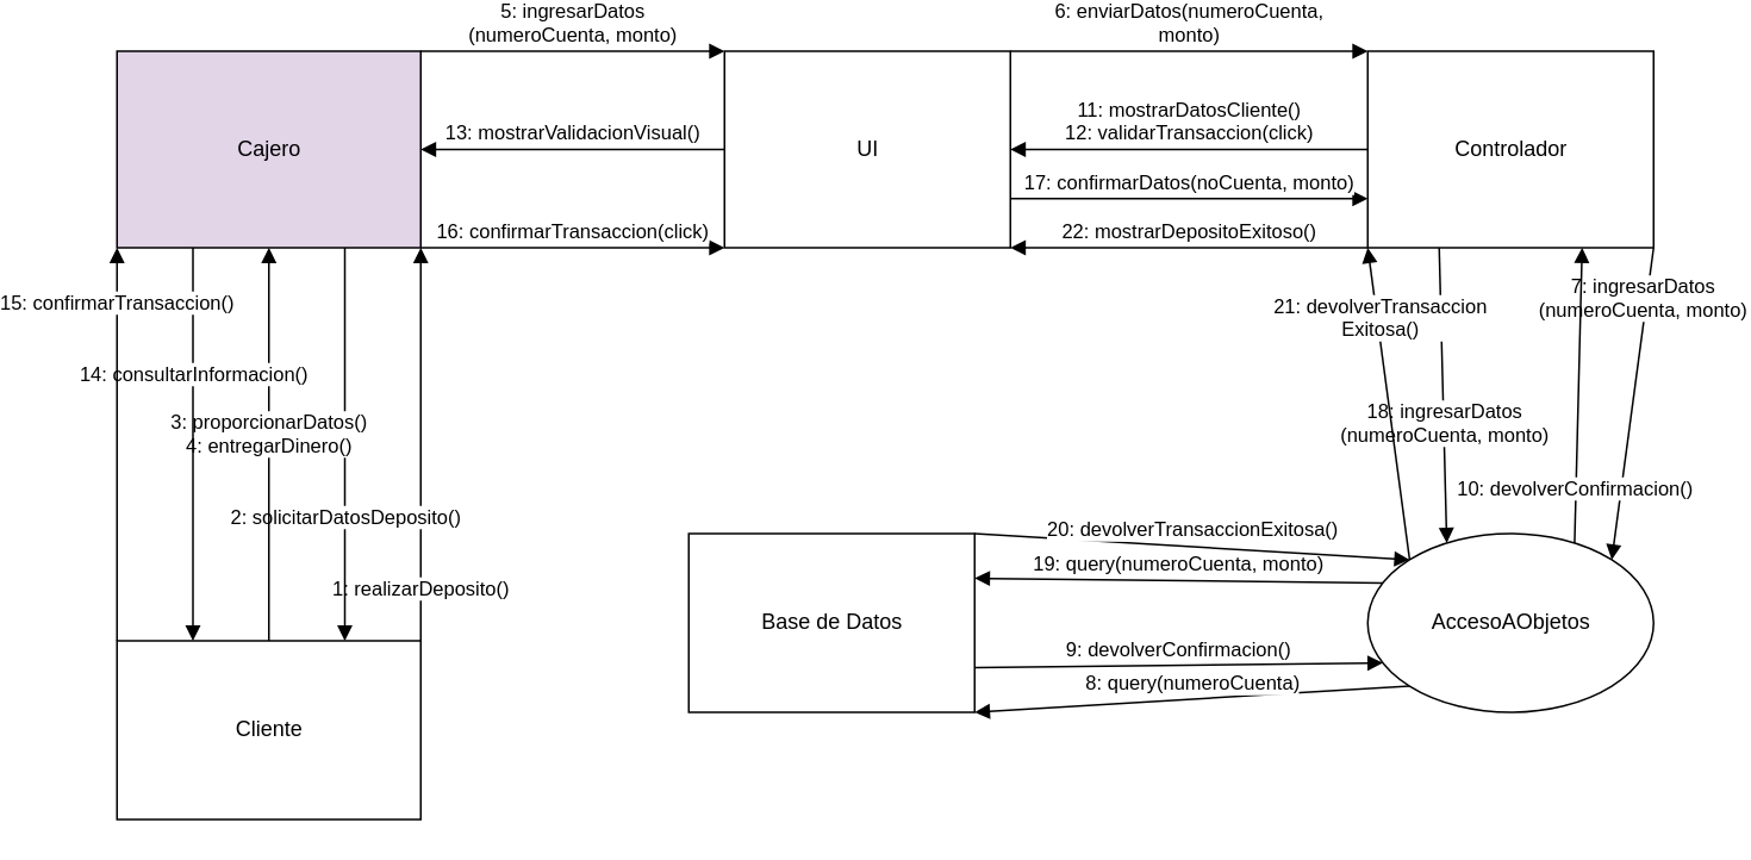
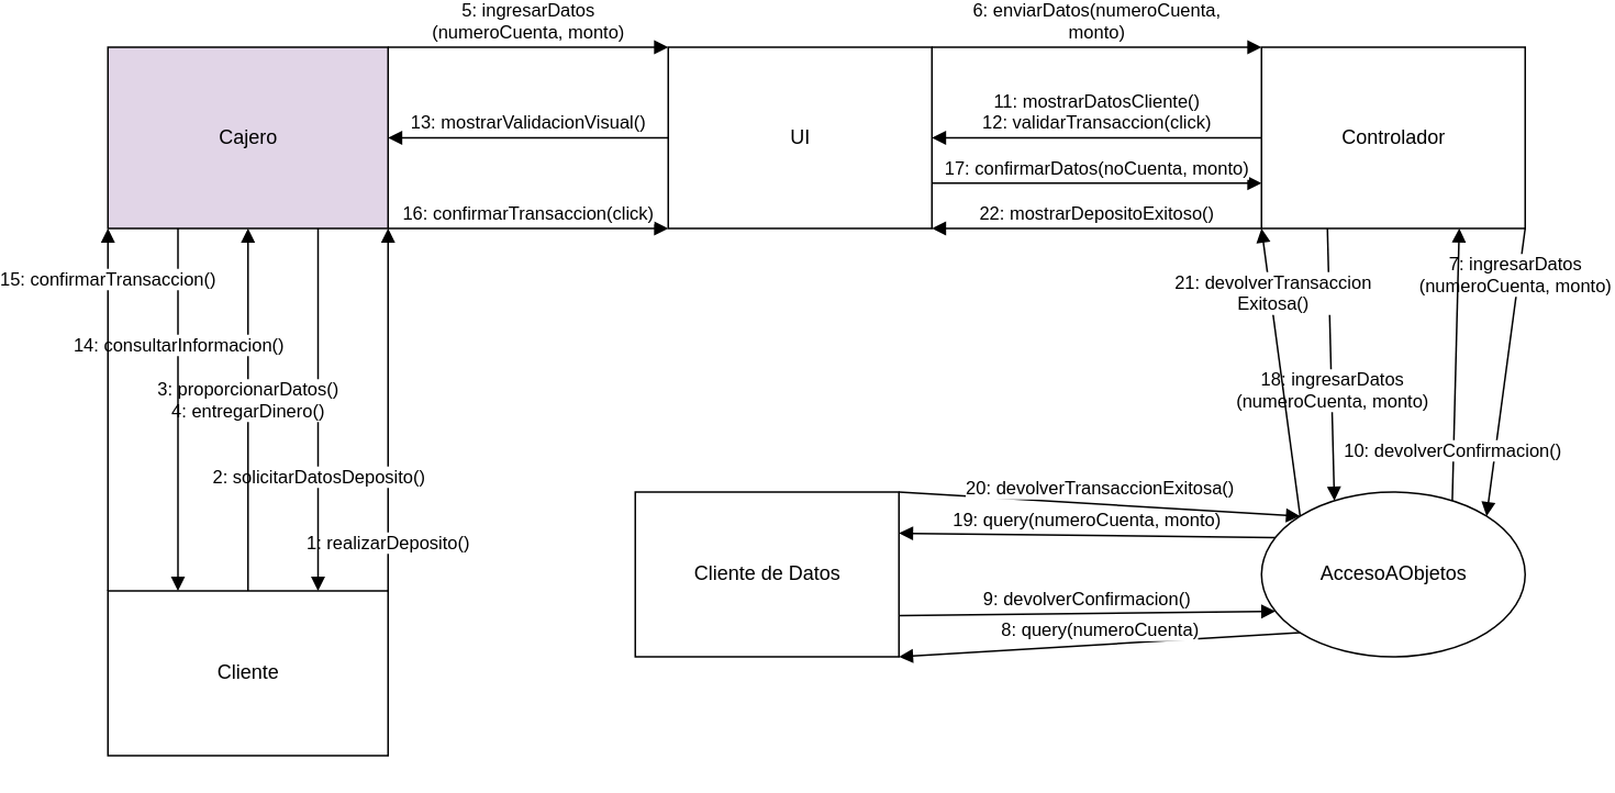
- <mxCell id="6" value="Base de Datos" style="html=1;" parent="1" vertex="1"><mxGeometry x="340" y="290" width="160" height="100" as="geometry" /></mxCell>
+ <mxCell id="6" value="Cliente de Datos" style="html=1;" parent="1" vertex="1"><mxGeometry x="340" y="290" width="160" height="100" as="geometry" /></mxCell>
